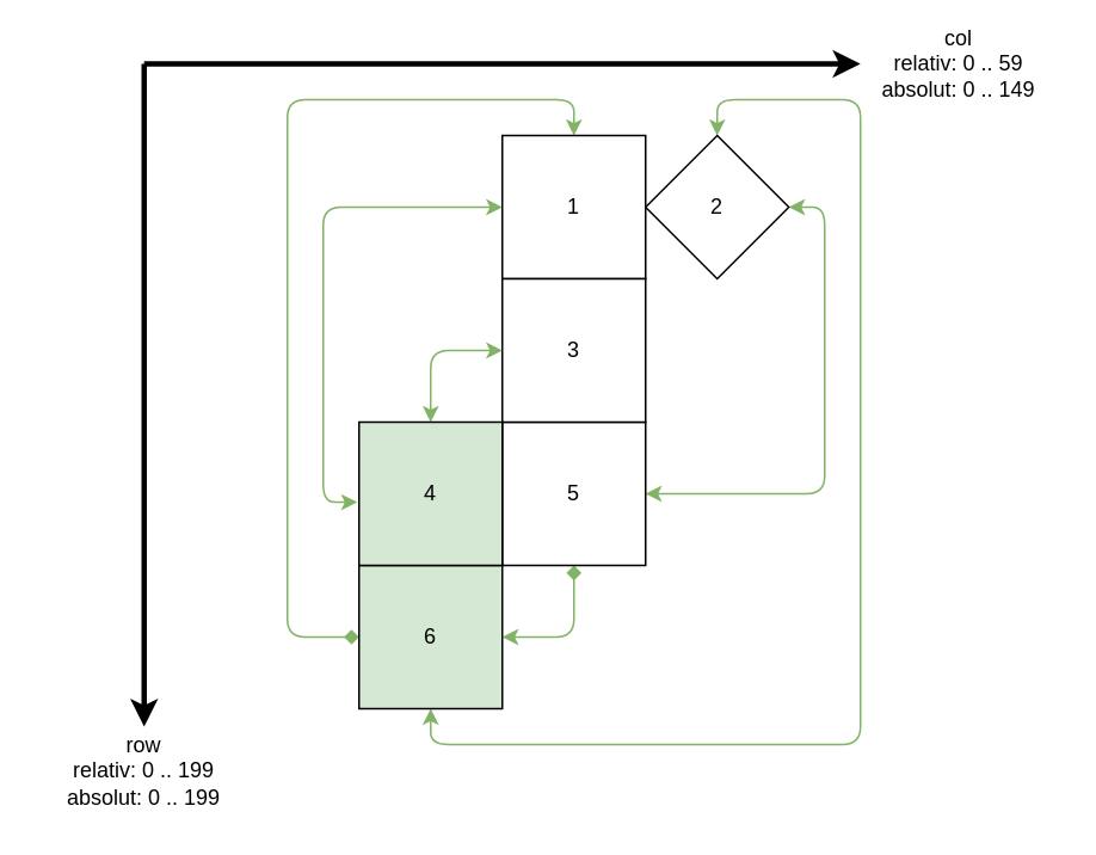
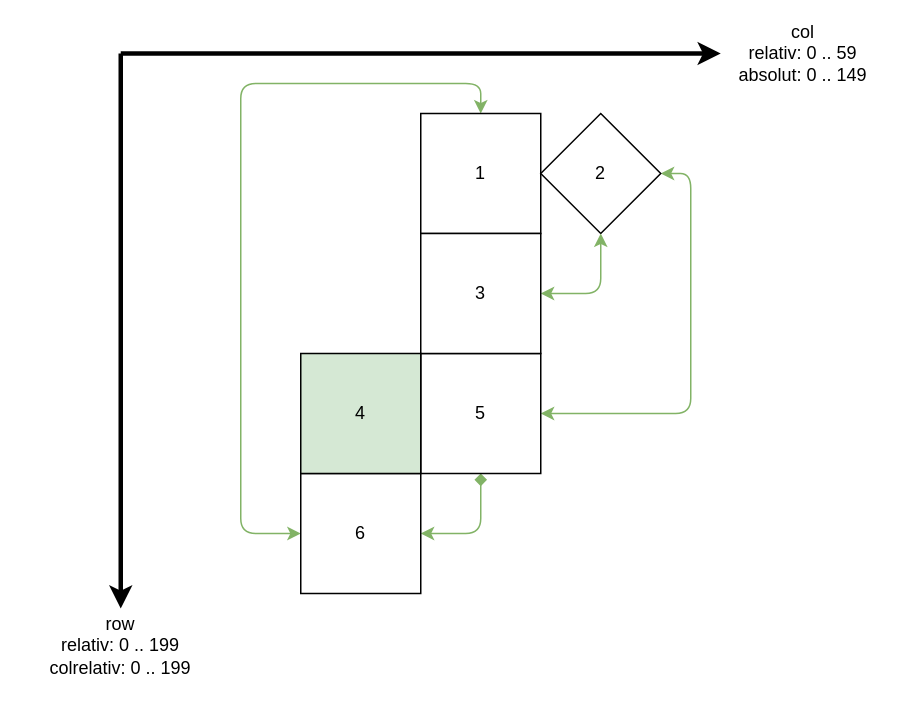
- <mxCell id="2" style="edgeStyle=orthogonalEdgeStyle;rounded=1;sketch=0;jumpStyle=none;orthogonalLoop=1;jettySize=auto;html=1;entryX=-0.012;entryY=0.559;entryDx=0;entryDy=0;entryPerimeter=0;strokeColor=#82b366;startArrow=classic;startFill=1;endArrow=classic;endFill=1;exitX=0;exitY=0.5;exitDx=0;exitDy=0;fillColor=#d5e8d4;" parent="1" source="4" target="14" edge="1"><mxGeometry relative="1" as="geometry" /></mxCell>
+ <mxCell id="11" style="edgeStyle=orthogonalEdgeStyle;rounded=1;sketch=0;jumpStyle=none;orthogonalLoop=1;jettySize=auto;html=1;exitX=1;exitY=0.5;exitDx=0;exitDy=0;entryX=0.5;entryY=1;entryDx=0;entryDy=0;strokeColor=#82b366;startArrow=classic;startFill=1;endArrow=classic;endFill=1;fillColor=#d5e8d4;" parent="1" source="12" target="7" edge="1"><mxGeometry relative="1" as="geometry" /></mxCell>
- <mxCell id="13" style="edgeStyle=orthogonalEdgeStyle;rounded=1;sketch=0;jumpStyle=none;orthogonalLoop=1;jettySize=auto;html=1;exitX=0.5;exitY=0;exitDx=0;exitDy=0;entryX=0;entryY=0.5;entryDx=0;entryDy=0;strokeColor=#82b366;startArrow=classic;startFill=1;endArrow=classic;endFill=1;fillColor=#d5e8d4;" parent="1" source="14" target="12" edge="1"><mxGeometry relative="1" as="geometry" /></mxCell>
- <mxCell id="6" style="edgeStyle=orthogonalEdgeStyle;rounded=1;sketch=0;jumpStyle=none;orthogonalLoop=1;jettySize=auto;html=1;exitX=0.5;exitY=0;exitDx=0;exitDy=0;entryX=0.5;entryY=1;entryDx=0;entryDy=0;strokeColor=#82b366;startArrow=classic;startFill=1;endArrow=classic;endFill=1;fillColor=#d5e8d4;" parent="1" source="7" target="9" edge="1"><mxGeometry relative="1" as="geometry"><Array as="points"><mxPoint x="400" y="55" /><mxPoint x="480" y="55" /><mxPoint x="480" y="415" /><mxPoint x="240" y="415" /></Array></mxGeometry></mxCell>
- <mxCell id="3" style="edgeStyle=orthogonalEdgeStyle;rounded=1;sketch=0;jumpStyle=none;orthogonalLoop=1;jettySize=auto;html=1;exitX=0.5;exitY=0;exitDx=0;exitDy=0;entryX=0;entryY=0.5;entryDx=0;entryDy=0;strokeColor=#82b366;startArrow=classic;startFill=1;endArrow=diamond;endFill=1;fillColor=#d5e8d4;" parent="1" source="4" target="9" edge="1"><mxGeometry relative="1" as="geometry"><Array as="points"><mxPoint x="320" y="55" /><mxPoint x="160" y="55" /><mxPoint x="160" y="355" /></Array></mxGeometry></mxCell>
+ <mxCell id="3" style="edgeStyle=orthogonalEdgeStyle;rounded=1;sketch=0;jumpStyle=none;orthogonalLoop=1;jettySize=auto;html=1;exitX=0.5;exitY=0;exitDx=0;exitDy=0;entryX=0;entryY=0.5;entryDx=0;entryDy=0;strokeColor=#82b366;startArrow=classic;startFill=1;endArrow=classic;endFill=1;fillColor=#d5e8d4;" parent="1" source="4" target="9" edge="1"><mxGeometry relative="1" as="geometry"><Array as="points"><mxPoint x="320" y="55" /><mxPoint x="160" y="55" /><mxPoint x="160" y="355" /></Array></mxGeometry></mxCell>
- <mxCell id="9" value="6" style="whiteSpace=wrap;html=1;aspect=fixed;fillColor=#d5e8d4;" parent="1" vertex="1"><mxGeometry x="200" y="315" width="80" height="80" as="geometry" /></mxCell>
+ <mxCell id="9" value="6" style="whiteSpace=wrap;html=1;aspect=fixed;" parent="1" vertex="1"><mxGeometry x="200" y="315" width="80" height="80" as="geometry" /></mxCell>
- <mxCell id="17" value="row&lt;br&gt;relativ: 0 .. 199&lt;br&gt;absolut: 0 .. 199" style="text;html=1;strokeColor=none;fillColor=none;align=center;verticalAlign=middle;whiteSpace=wrap;rounded=0;" parent="1" vertex="1"><mxGeometry x="20" y="405" width="120" height="50" as="geometry" /></mxCell>
+ <mxCell id="17" value="row&lt;br&gt;relativ: 0 .. 199&lt;br&gt;colrelativ: 0 .. 199" style="text;html=1;strokeColor=none;fillColor=none;align=center;verticalAlign=middle;whiteSpace=wrap;rounded=0;" parent="1" vertex="1"><mxGeometry x="20" y="405" width="120" height="50" as="geometry" /></mxCell>
